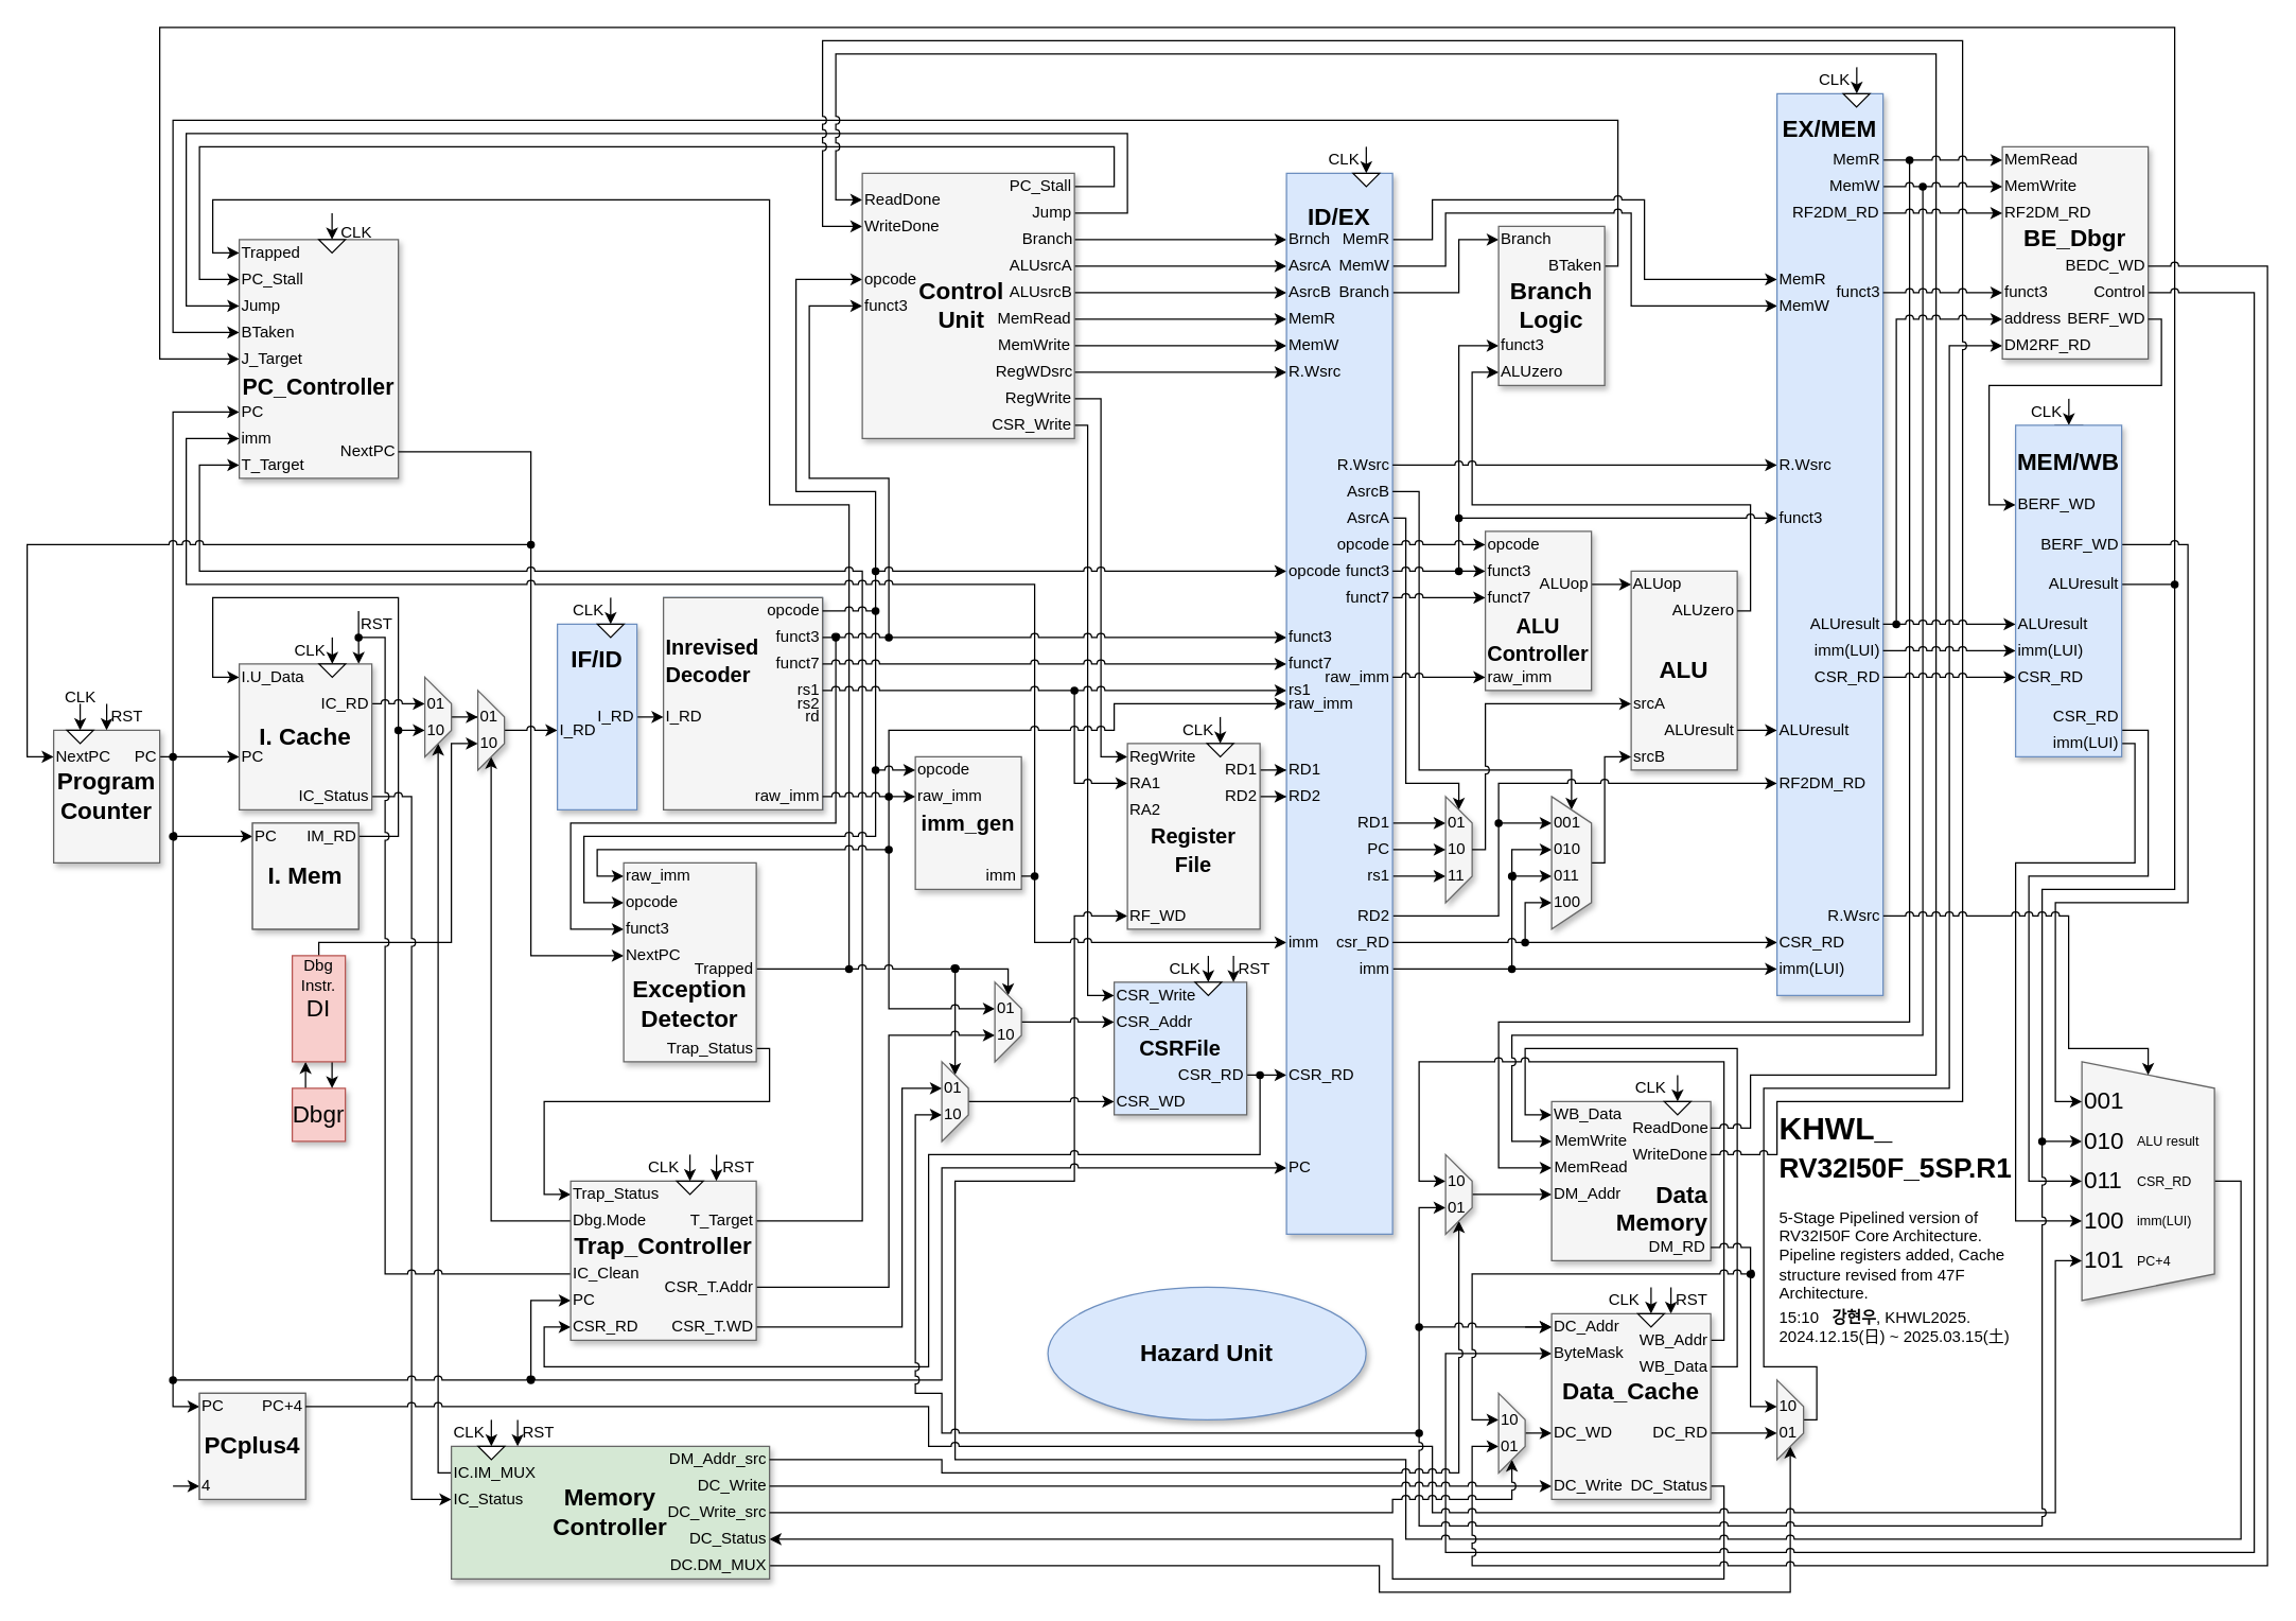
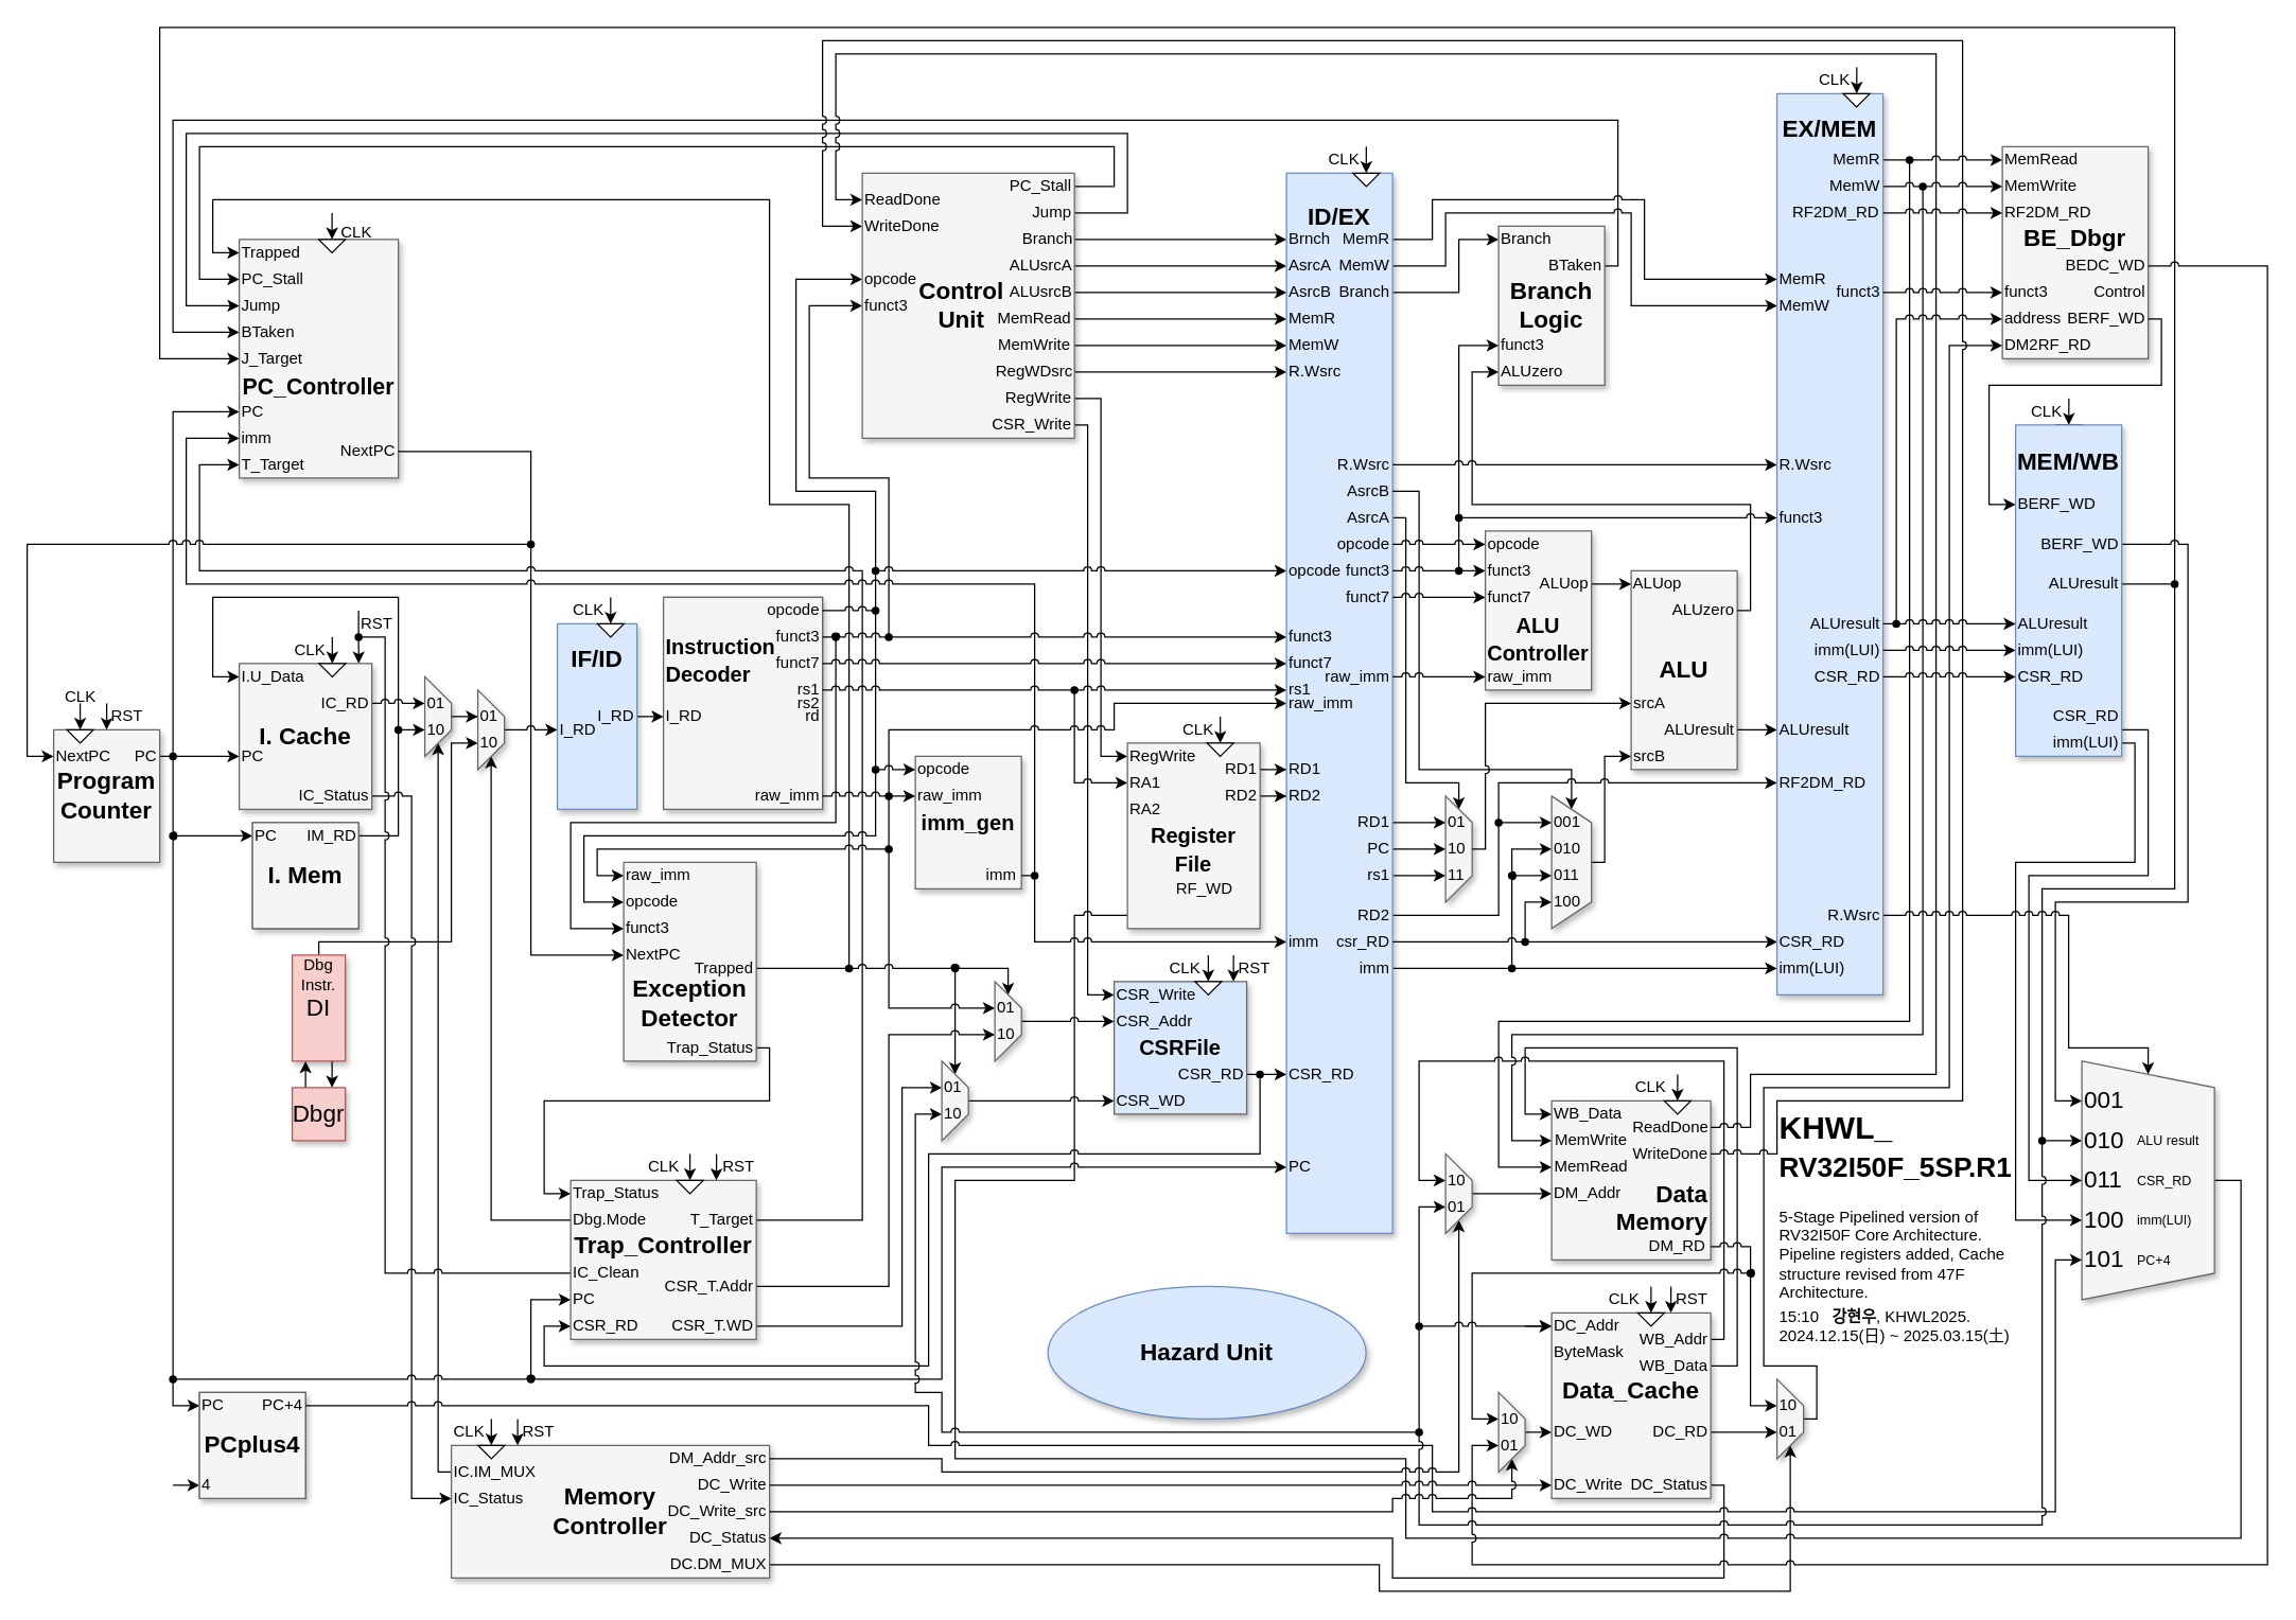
- <mxCell id="74" value="&lt;div&gt;&lt;font style=&quot;font-size: 16px;&quot;&gt;&lt;font style=&quot;background-color: transparent; color: light-dark(rgb(0, 0, 0), rgb(237, 237, 237));&quot;&gt;&lt;b style=&quot;&quot;&gt;&lt;span style=&quot;background-color: transparent;&quot;&gt;In&lt;/span&gt;&lt;/b&gt;&lt;/font&gt;&lt;b style=&quot;background-color: transparent; color: light-dark(rgb(0, 0, 0), rgb(237, 237, 237));&quot;&gt;&lt;span style=&quot;background-color: transparent;&quot;&gt;revised&lt;/span&gt;&lt;/b&gt;&lt;/font&gt;&lt;/div&gt;&lt;div style=&quot;&quot;&gt;&lt;font style=&quot;font-size: 16px;&quot;&gt;&lt;b&gt;Decoder&lt;/b&gt;&lt;/font&gt;&lt;/div&gt;&lt;div style=&quot;&quot;&gt;&lt;font style=&quot;font-size: 16px;&quot;&gt;&lt;b&gt;&lt;br&gt;&lt;/b&gt;&lt;/font&gt;&lt;/div&gt;&lt;div style=&quot;&quot;&gt;&lt;font style=&quot;font-size: 16px;&quot;&gt;&lt;br&gt;&lt;/font&gt;&lt;/div&gt;&lt;div style=&quot;&quot;&gt;&lt;br&gt;&lt;/div&gt;" style="whiteSpace=wrap;html=1;shadow=1;fontSize=18;fillColor=#f5f5f5;strokeColor=#666666;fontColor=#000000;align=left;" parent="73" vertex="1"><mxGeometry width="120" height="160" as="geometry" /></mxCell>
+ <mxCell id="74" value="&lt;div&gt;&lt;font style=&quot;font-size: 16px;&quot;&gt;&lt;font style=&quot;background-color: transparent; color: light-dark(rgb(0, 0, 0), rgb(237, 237, 237));&quot;&gt;&lt;b style=&quot;&quot;&gt;&lt;span style=&quot;background-color: transparent;&quot;&gt;In&lt;/span&gt;&lt;/b&gt;&lt;/font&gt;&lt;b style=&quot;background-color: transparent; color: light-dark(rgb(0, 0, 0), rgb(237, 237, 237));&quot;&gt;&lt;span style=&quot;background-color: transparent;&quot;&gt;struction&lt;/span&gt;&lt;/b&gt;&lt;/font&gt;&lt;/div&gt;&lt;div style=&quot;&quot;&gt;&lt;font style=&quot;font-size: 16px;&quot;&gt;&lt;b&gt;Decoder&lt;/b&gt;&lt;/font&gt;&lt;/div&gt;&lt;div style=&quot;&quot;&gt;&lt;font style=&quot;font-size: 16px;&quot;&gt;&lt;b&gt;&lt;br&gt;&lt;/b&gt;&lt;/font&gt;&lt;/div&gt;&lt;div style=&quot;&quot;&gt;&lt;font style=&quot;font-size: 16px;&quot;&gt;&lt;br&gt;&lt;/font&gt;&lt;/div&gt;&lt;div style=&quot;&quot;&gt;&lt;br&gt;&lt;/div&gt;" style="whiteSpace=wrap;html=1;shadow=1;fontSize=18;fillColor=#f5f5f5;strokeColor=#666666;fontColor=#000000;align=left;" parent="73" vertex="1"><mxGeometry width="120" height="160" as="geometry" /></mxCell>
- <mxCell id="257" value="RF_WD" style="text;html=1;align=left;verticalAlign=middle;whiteSpace=wrap;rounded=0;container=0;fontColor=#000000;" parent="253" vertex="1"><mxGeometry x="30" y="120" width="60" height="20" as="geometry" /></mxCell>
+ <mxCell id="257" value="RF_WD" style="text;html=1;align=left;verticalAlign=middle;whiteSpace=wrap;rounded=0;container=0;fontColor=#000000;" parent="253" vertex="1"><mxGeometry x="65" y="100" width="60" height="20" as="geometry" /></mxCell>
- <mxCell id="37" style="edgeStyle=orthogonalEdgeStyle;rounded=0;orthogonalLoop=1;jettySize=auto;html=1;entryX=0;entryY=0.5;entryDx=0;entryDy=0;exitX=1;exitY=0.5;exitDx=0;exitDy=0;jumpStyle=arc;fontColor=#000000;" parent="1" source="99" target="484" edge="1"><mxGeometry relative="1" as="geometry"><Array as="points"><mxPoint x="1700" y="220" /><mxPoint x="1700" y="1170" /><mxPoint x="1090" y="1170" /><mxPoint x="1090" y="1020" /></Array></mxGeometry></mxCell>
- <mxCell id="399" value="&lt;div&gt;&lt;b&gt;Memory&lt;/b&gt;&lt;/div&gt;&lt;div&gt;&lt;b&gt;Controller&lt;/b&gt;&lt;/div&gt;" style="whiteSpace=wrap;html=1;shadow=1;fontSize=18;fillColor=#d5e8d4;strokeColor=#666666;fontColor=#000000;" parent="398" vertex="1"><mxGeometry x="20" y="20" width="240" height="100" as="geometry" /></mxCell>
+ <mxCell id="399" value="&lt;div&gt;&lt;b&gt;Memory&lt;/b&gt;&lt;/div&gt;&lt;div&gt;&lt;b&gt;Controller&lt;/b&gt;&lt;/div&gt;" style="whiteSpace=wrap;html=1;shadow=1;fontSize=18;fillColor=#f5f5f5;strokeColor=#666666;fontColor=#000000;" parent="398" vertex="1"><mxGeometry x="20" y="20" width="240" height="100" as="geometry" /></mxCell>
